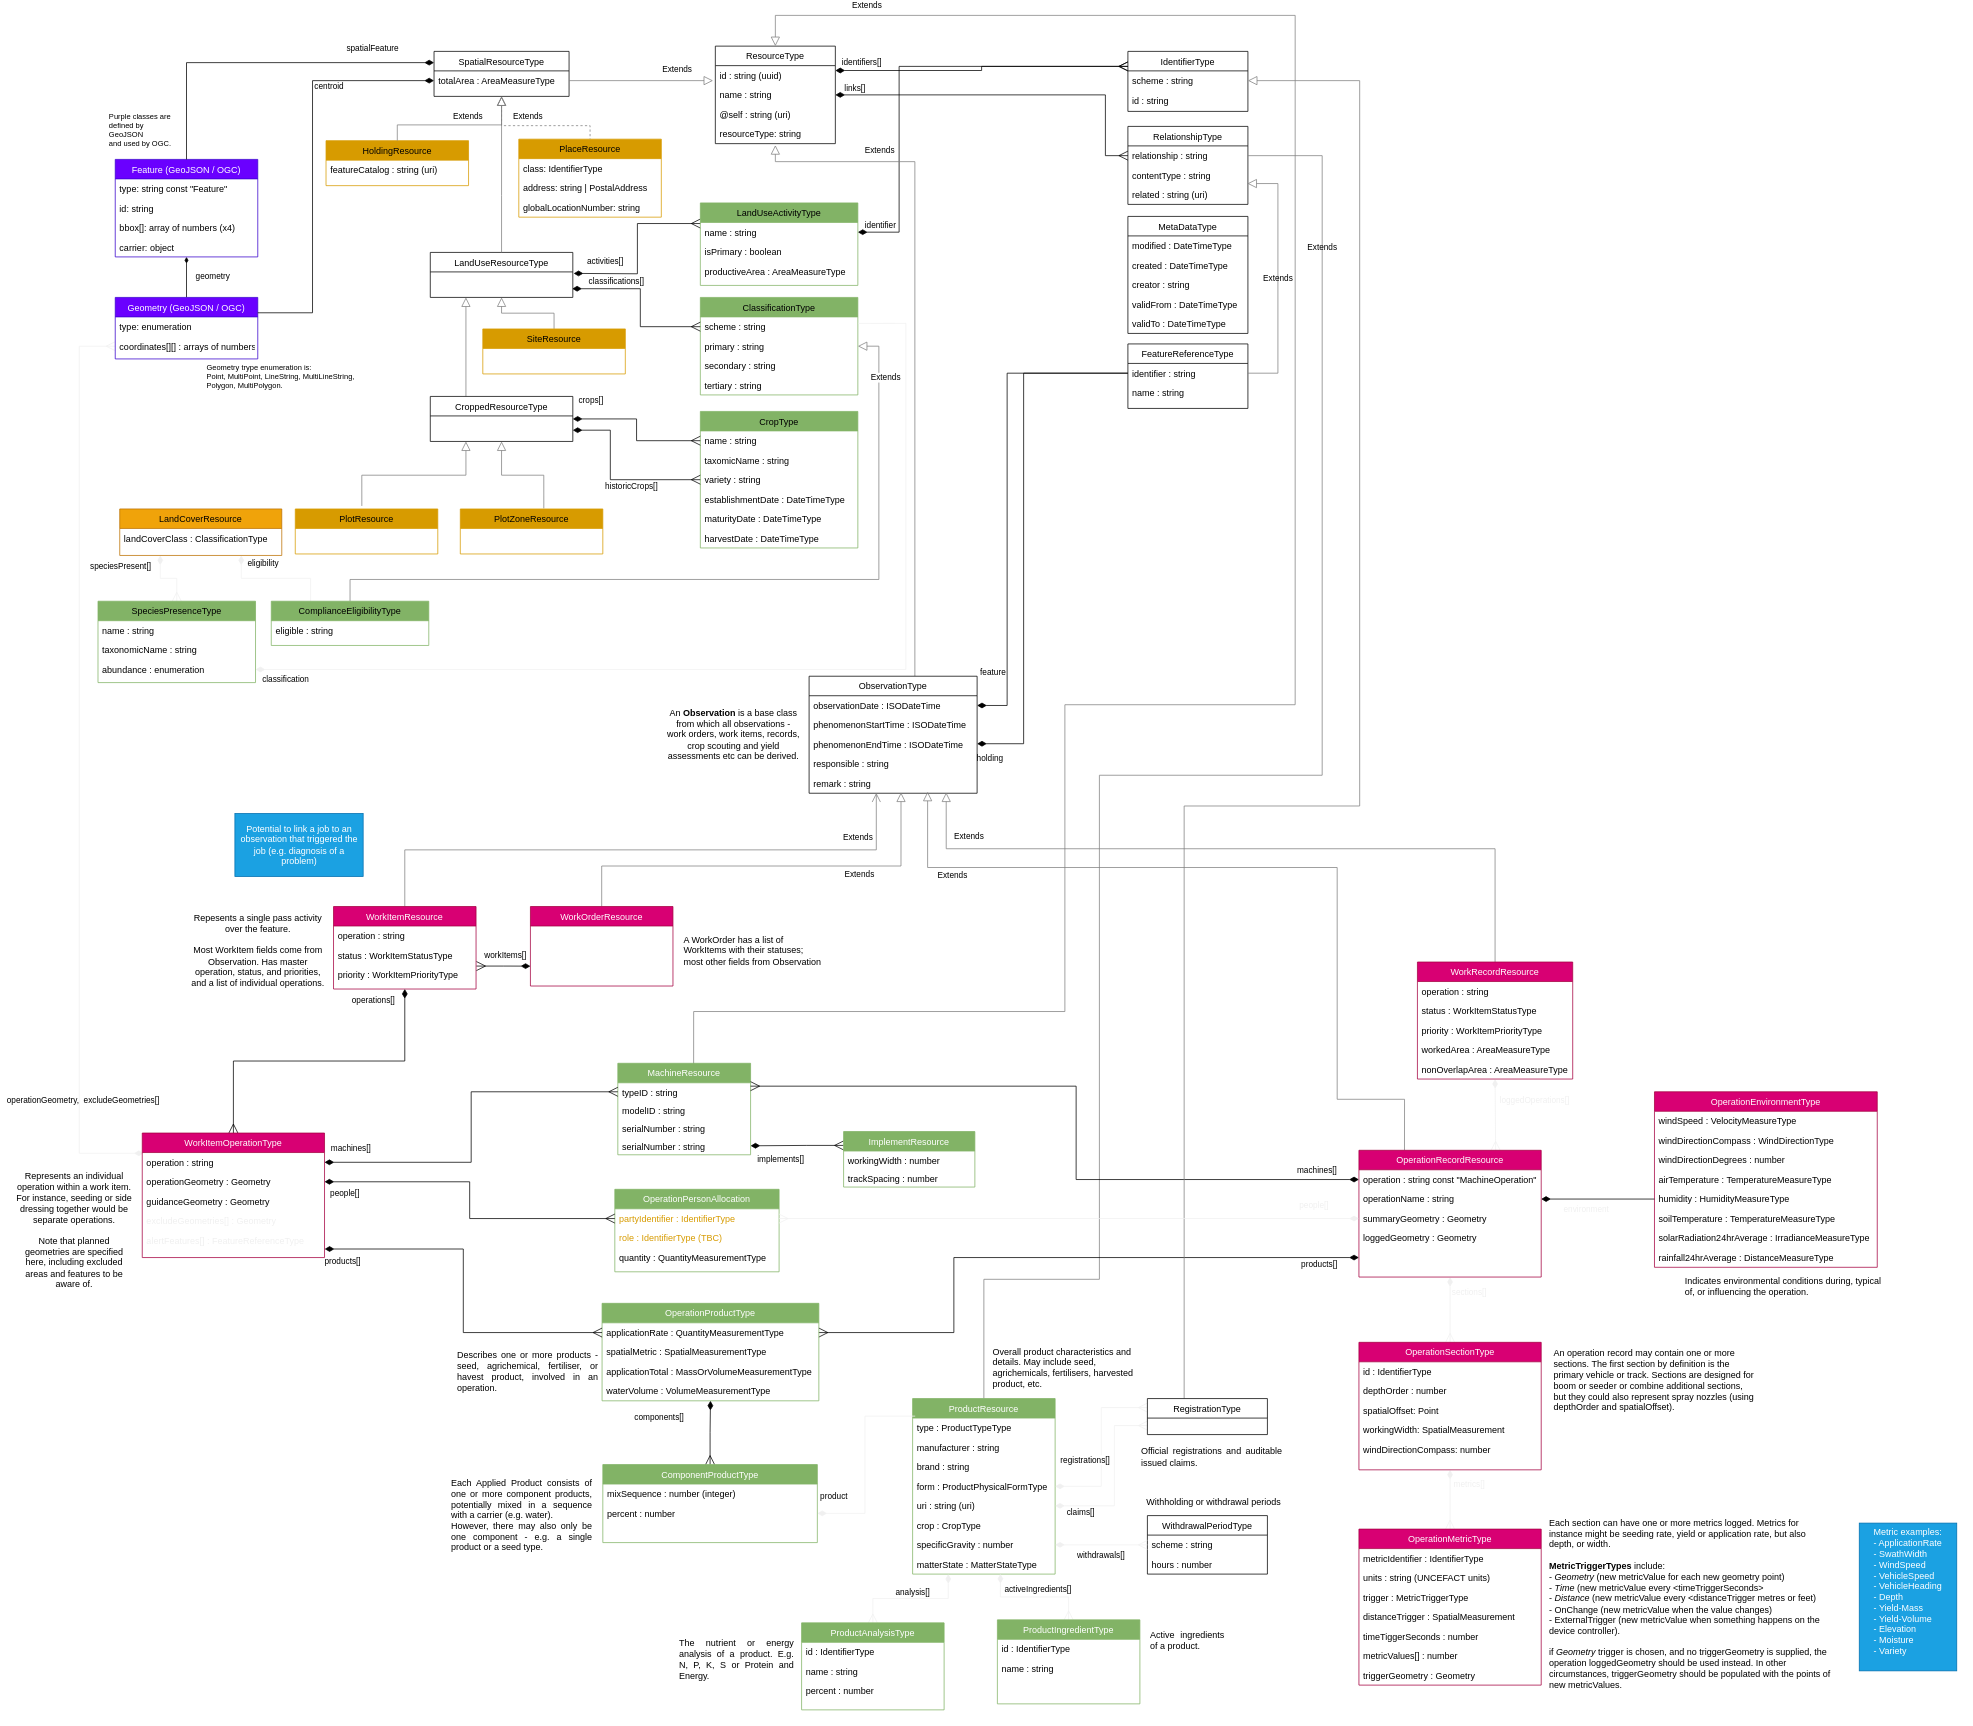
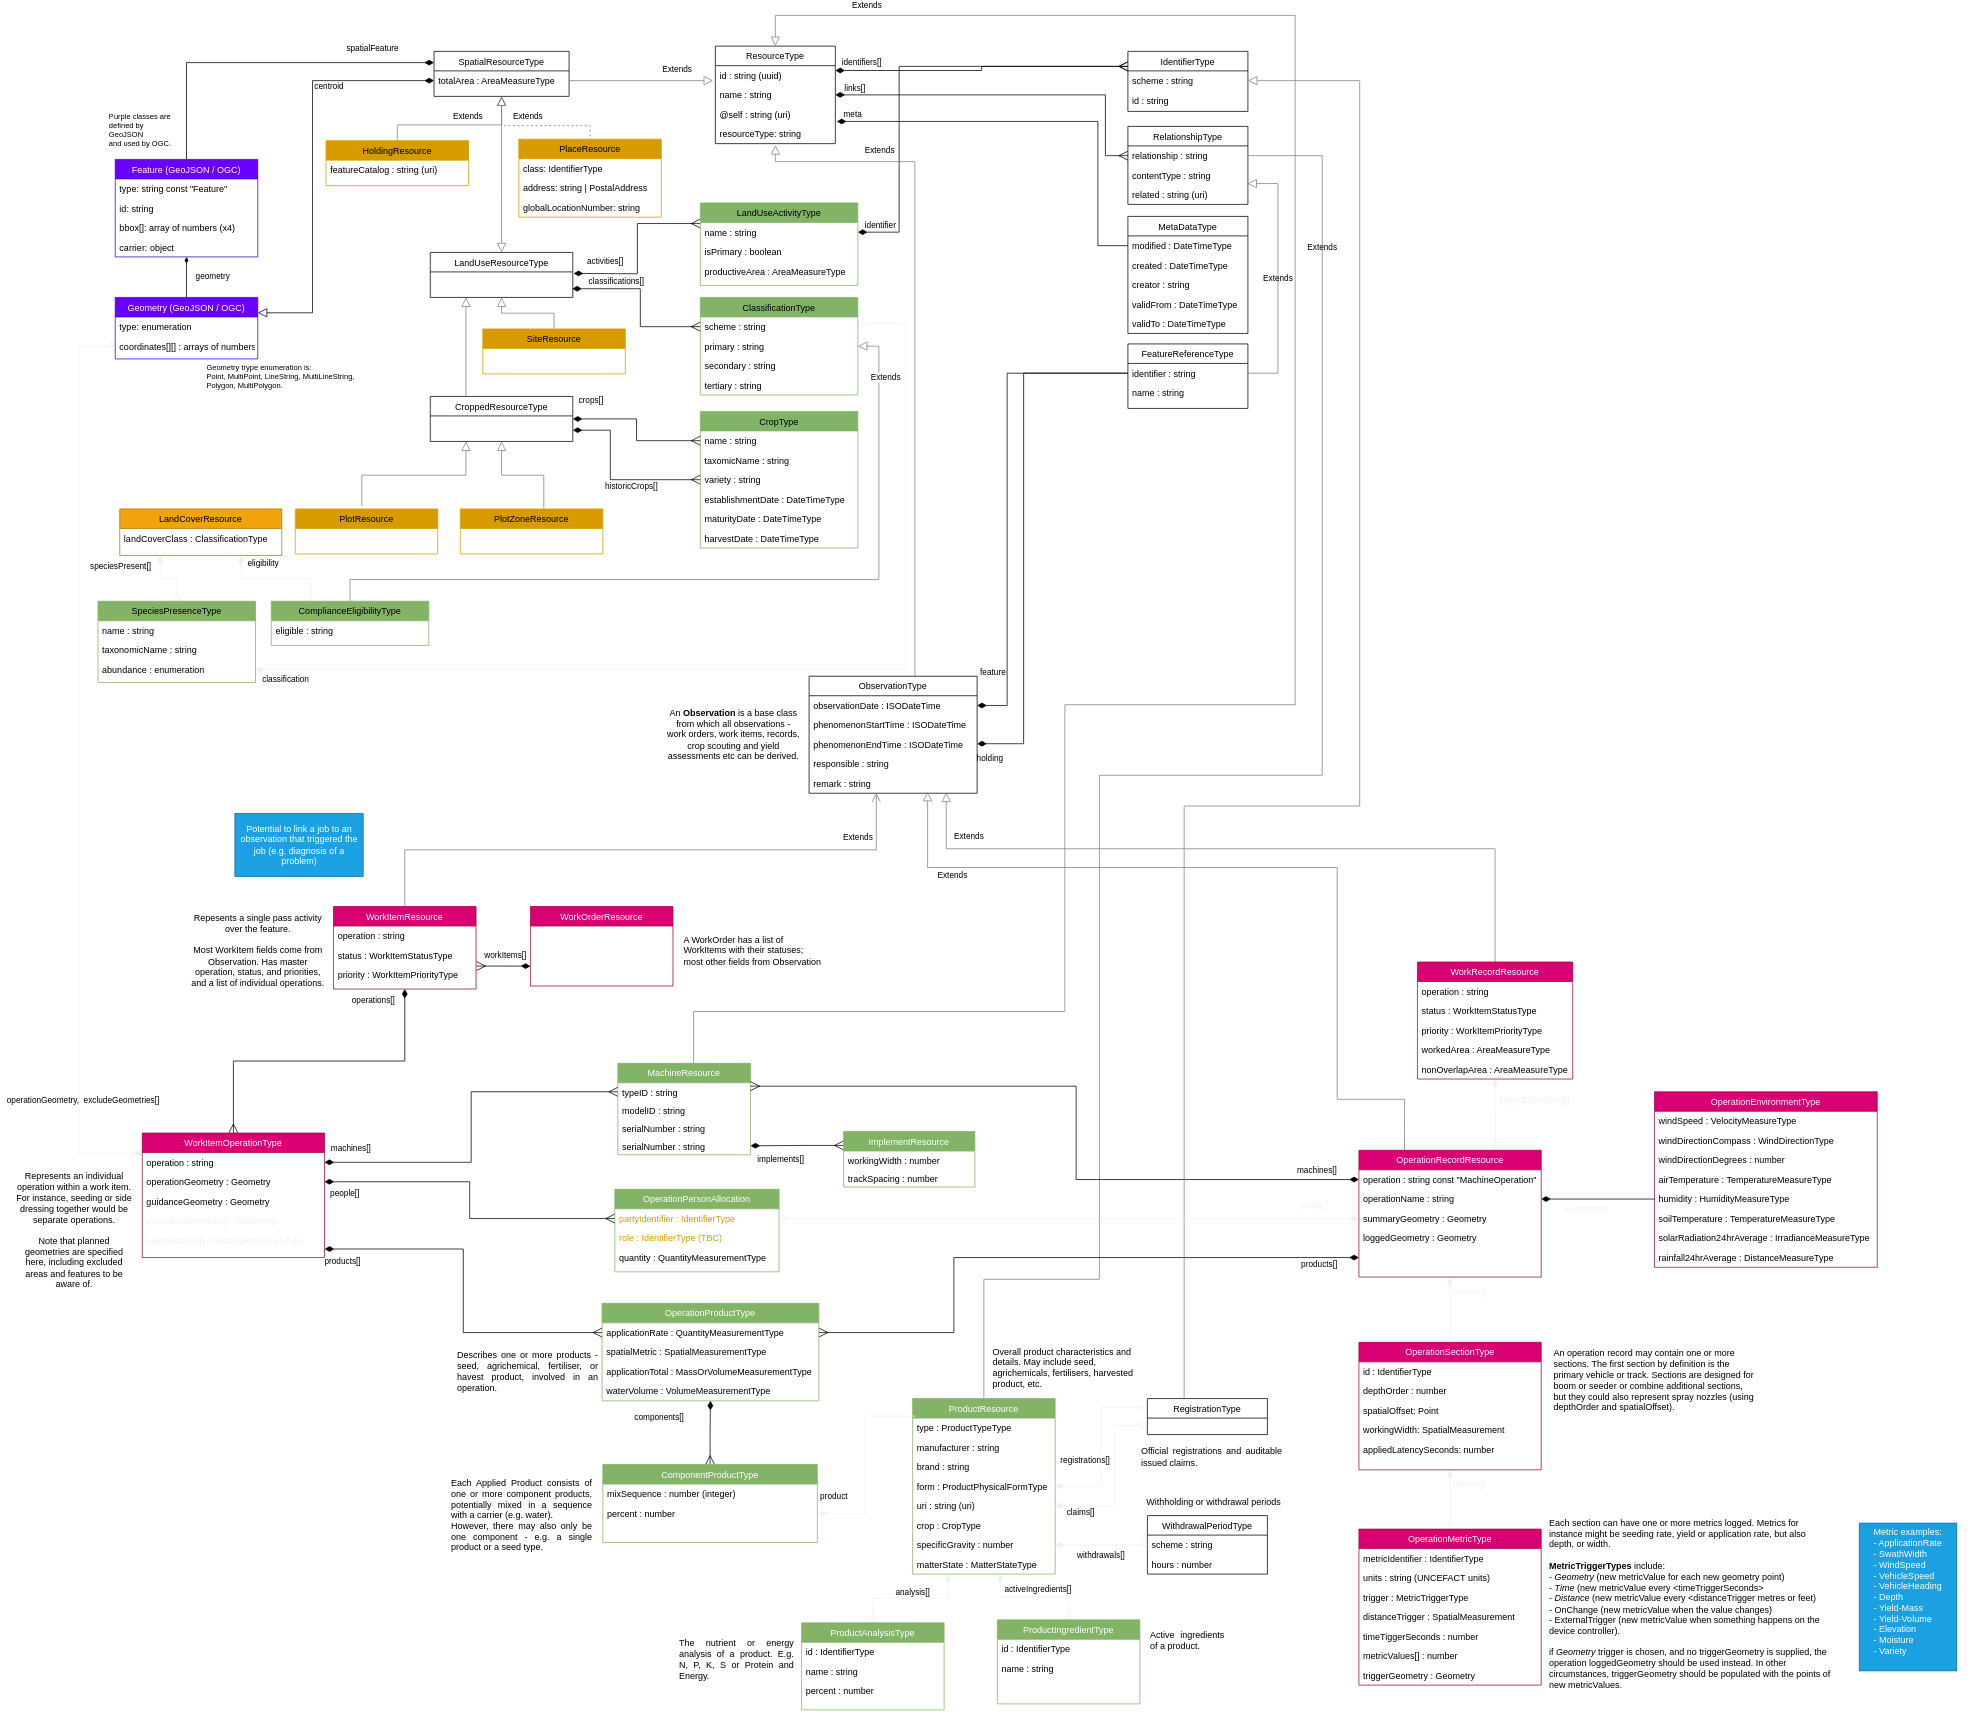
+ <mxCell id="17" value="meta" style="edgeStyle=orthogonalEdgeStyle;orthogonalLoop=1;jettySize=auto;html=1;exitX=0;exitY=0.25;exitDx=0;exitDy=0;endArrow=diamondThin;endFill=1;entryX=1.012;entryY=0.862;entryDx=0;entryDy=0;entryPerimeter=0;strokeWidth=1;endSize=10;startSize=10;rounded=0;labelBackgroundColor=none;fontColor=default;" parent="1" source="18" target="5" edge="1"><mxGeometry x="0.924" y="-9" relative="1" as="geometry"><mxPoint x="1163" y="171" as="targetPoint" /><Array as="points"><mxPoint x="1463" y="327" /><mxPoint x="1463" y="161" /></Array><mxPoint as="offset" /></mxGeometry></mxCell>
- <mxCell id="91" style="edgeStyle=orthogonalEdgeStyle;rounded=0;orthogonalLoop=1;jettySize=auto;html=1;exitX=0.5;exitY=1;exitDx=0;exitDy=0;entryX=0.5;entryY=0;entryDx=0;entryDy=0;labelBackgroundColor=none;fontColor=#FFFFFF;startArrow=block;startFill=0;endArrow=none;endFill=0;startSize=10;endSize=10;strokeColor=#808080;" parent="1" source="92" target="54" edge="1"><mxGeometry relative="1" as="geometry"><mxPoint x="573" y="375" as="targetPoint" /><Array as="points"><mxPoint x="668" y="260" /><mxPoint x="668" y="260" /></Array></mxGeometry></mxCell>
+ <mxCell id="91" style="edgeStyle=orthogonalEdgeStyle;rounded=0;orthogonalLoop=1;jettySize=auto;html=1;exitX=0.5;exitY=1;exitDx=0;exitDy=0;entryX=0.5;entryY=0;entryDx=0;entryDy=0;labelBackgroundColor=none;fontColor=#FFFFFF;startArrow=block;startFill=0;endArrow=block;endFill=0;startSize=10;endSize=10;strokeColor=#808080;" parent="1" source="92" target="54" edge="1"><mxGeometry relative="1" as="geometry"><mxPoint x="573" y="375" as="targetPoint" /><Array as="points"><mxPoint x="668" y="260" /><mxPoint x="668" y="260" /></Array></mxGeometry></mxCell>
- <mxCell id="89" value="centroid" style="edgeStyle=orthogonalEdgeStyle;rounded=0;orthogonalLoop=1;jettySize=auto;html=1;exitX=0;exitY=0.5;exitDx=0;exitDy=0;entryX=1;entryY=0.25;entryDx=0;entryDy=0;labelBackgroundColor=none;startArrow=diamondThin;startFill=1;endArrow=none;endFill=0;startSize=10;endSize=10;" parent="1" source="93" target="86" edge="1"><mxGeometry x="-0.486" y="8" relative="1" as="geometry"><Array as="points"><mxPoint x="416" y="107" /><mxPoint x="416" y="417" /></Array><mxPoint as="offset" /></mxGeometry></mxCell>
+ <mxCell id="89" value="centroid" style="edgeStyle=orthogonalEdgeStyle;rounded=0;orthogonalLoop=1;jettySize=auto;html=1;exitX=0;exitY=0.5;exitDx=0;exitDy=0;entryX=1;entryY=0.25;entryDx=0;entryDy=0;labelBackgroundColor=none;startArrow=diamondThin;startFill=1;endArrow=block;endFill=0;startSize=10;endSize=10;" parent="1" source="93" target="86" edge="1"><mxGeometry x="-0.486" y="8" relative="1" as="geometry"><Array as="points"><mxPoint x="416" y="107" /><mxPoint x="416" y="417" /></Array><mxPoint as="offset" /></mxGeometry></mxCell>
- <mxCell id="129" value="Extends" style="edgeStyle=orthogonalEdgeStyle;rounded=0;html=1;exitX=0.5;exitY=0;exitDx=0;exitDy=0;entryX=0.547;entryY=0.962;entryDx=0;entryDy=0;entryPerimeter=0;startArrow=none;startFill=0;endArrow=block;endFill=0;startSize=10;endSize=10;strokeColor=#808080;fontColor=default;labelBackgroundColor=none;" parent="1" source="130" target="33" edge="1"><mxGeometry x="0.439" y="-11" relative="1" as="geometry"><mxPoint x="1" as="offset" /><Array as="points"><mxPoint x="802" y="1154" /><mxPoint x="1201" y="1154" /></Array></mxGeometry></mxCell>
- <mxCell id="224" value="&lt;div&gt;Indicates environmental conditions during, typical of, or influencing the operation.&lt;/div&gt;" style="text;html=1;strokeColor=none;fillColor=none;align=left;verticalAlign=middle;whiteSpace=wrap;rounded=0;" parent="1" vertex="1"><mxGeometry x="2244" y="1693" width="272" height="44" as="geometry" /></mxCell>
- <mxCell id="213" value="windDirectionCompass: number" style="text;align=left;verticalAlign=top;spacingLeft=4;spacingRight=4;overflow=hidden;rotatable=0;points=[[0,0.5],[1,0.5]];portConstraint=eastwest;rounded=0;shadow=0;html=0;" parent="208" vertex="1"><mxGeometry y="130" width="243" height="26" as="geometry" /></mxCell>
+ <mxCell id="213" value="appliedLatencySeconds: number" style="text;align=left;verticalAlign=top;spacingLeft=4;spacingRight=4;overflow=hidden;rotatable=0;points=[[0,0.5],[1,0.5]];portConstraint=eastwest;rounded=0;shadow=0;html=0;" parent="208" vertex="1"><mxGeometry y="130" width="243" height="26" as="geometry" /></mxCell>
